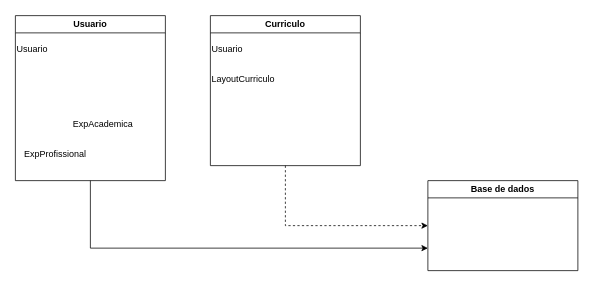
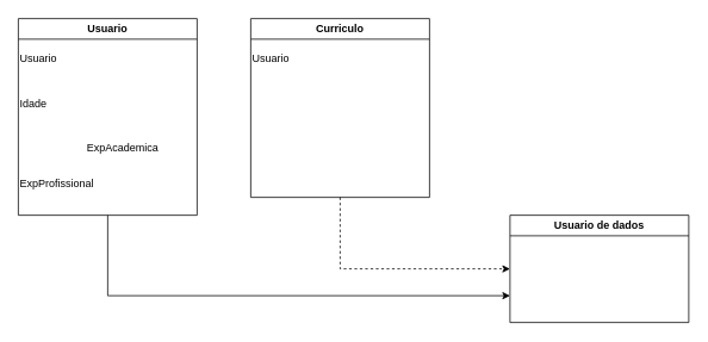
- <mxCell id="11" value="LayoutCurriculo&lt;br&gt;" style="text;html=1;align=left;verticalAlign=middle;resizable=0;points=[];autosize=1;strokeColor=none;fillColor=none;" vertex="1" parent="9"><mxGeometry y="70" width="110" height="30" as="geometry" /></mxCell>
+ <mxCell id="5" value="Idade" style="text;html=1;align=left;verticalAlign=middle;resizable=0;points=[];autosize=1;strokeColor=none;fillColor=none;" vertex="1" parent="3"><mxGeometry y="80" width="50" height="30" as="geometry" /></mxCell>
- <mxCell id="7" value="ExpProfissional" style="text;html=1;align=left;verticalAlign=middle;resizable=0;points=[];autosize=1;strokeColor=none;fillColor=none;" vertex="1" parent="3"><mxGeometry x="10" y="170" width="110" height="30" as="geometry" /></mxCell>
+ <mxCell id="7" value="ExpProfissional" style="text;html=1;align=left;verticalAlign=middle;resizable=0;points=[];autosize=1;strokeColor=none;fillColor=none;" vertex="1" parent="3"><mxGeometry y="170" width="110" height="30" as="geometry" /></mxCell>
- <mxCell id="12" value="Base de dados" style="swimlane;whiteSpace=wrap;html=1;" vertex="1" parent="1"><mxGeometry x="570" y="240" width="200" height="120" as="geometry" /></mxCell>
+ <mxCell id="12" value="Usuario de dados" style="swimlane;whiteSpace=wrap;html=1;" vertex="1" parent="1"><mxGeometry x="570" y="240" width="200" height="120" as="geometry" /></mxCell>
